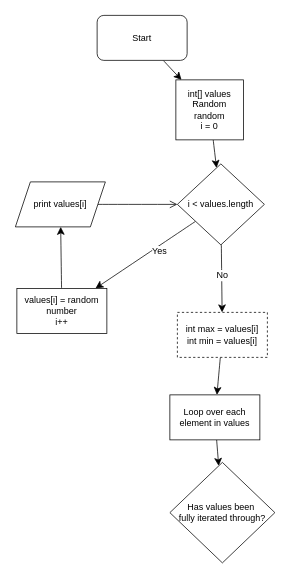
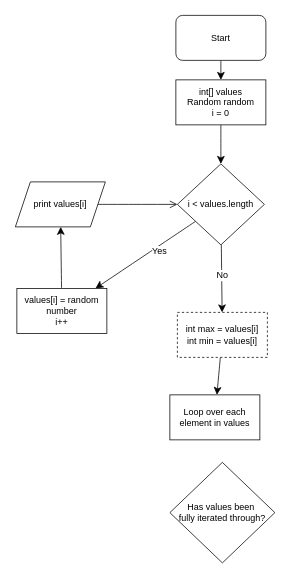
- <mxCell id="3" value="Start" style="rounded=1;whiteSpace=wrap;html=1;" vertex="1" parent="1"><mxGeometry x="129" y="20" width="120" height="60" as="geometry" /></mxCell>
+ <mxCell id="3" value="Start" style="rounded=1;whiteSpace=wrap;html=1;" vertex="1" parent="1"><mxGeometry x="234" y="20" width="120" height="60" as="geometry" /></mxCell>
- <mxCell id="5" value="int[] values&lt;div&gt;Random random&lt;/div&gt;&lt;div&gt;i = 0&lt;/div&gt;" style="rounded=0;whiteSpace=wrap;html=1;" vertex="1" parent="1"><mxGeometry x="234" y="106" width="90" height="80" as="geometry" /></mxCell>
+ <mxCell id="5" value="int[] values&lt;div&gt;Random random&lt;/div&gt;&lt;div&gt;i = 0&lt;/div&gt;" style="rounded=0;whiteSpace=wrap;html=1;" vertex="1" parent="1"><mxGeometry x="234" y="106" width="120" height="60" as="geometry" /></mxCell>
- <mxCell id="17" value="" style="edgeStyle=none;curved=1;rounded=0;orthogonalLoop=1;jettySize=auto;html=1;fontSize=12;startSize=8;endSize=8;" edge="1" parent="1" source="18" target="19"><mxGeometry relative="1" as="geometry" /></mxCell>
